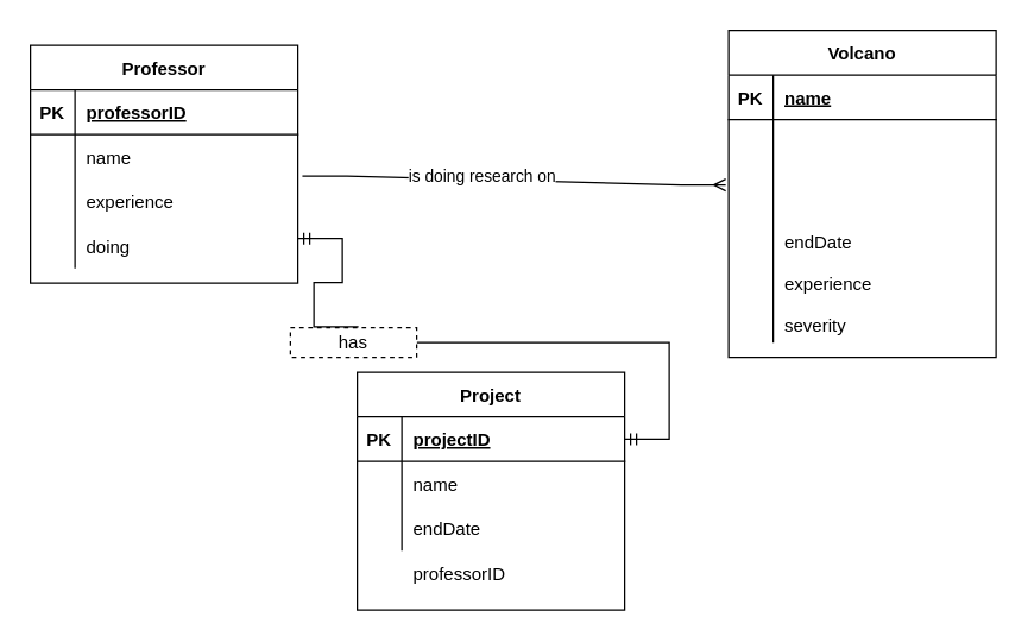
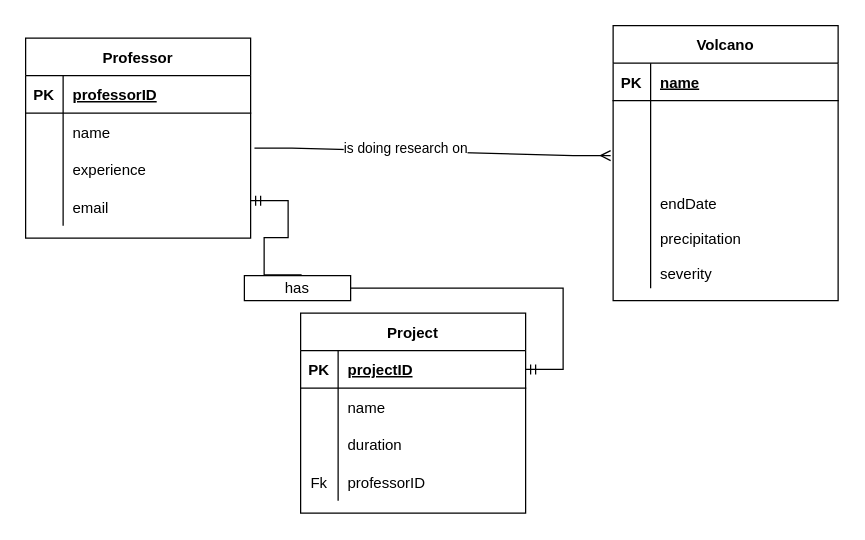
- <mxCell id="25" value="endDate&#10;&#10;experience&#10;&#10;severity" style="shape=partialRectangle;connectable=0;fillColor=none;top=0;left=0;bottom=0;right=0;align=left;spacingLeft=6;overflow=hidden;" parent="23" vertex="1"><mxGeometry x="30" width="150" height="80" as="geometry"><mxRectangle width="150" height="80" as="alternateBounds" /></mxGeometry></mxCell>
+ <mxCell id="25" value="endDate&#10;&#10;precipitation&#10;&#10;severity" style="shape=partialRectangle;connectable=0;fillColor=none;top=0;left=0;bottom=0;right=0;align=left;spacingLeft=6;overflow=hidden;" parent="23" vertex="1"><mxGeometry x="30" width="150" height="80" as="geometry"><mxRectangle width="150" height="80" as="alternateBounds" /></mxGeometry></mxCell>
- <mxCell id="14" value="doing" style="shape=partialRectangle;connectable=0;fillColor=none;top=0;left=0;bottom=0;right=0;align=left;spacingLeft=6;overflow=hidden;" parent="12" vertex="1"><mxGeometry x="30" width="150" height="30" as="geometry"><mxRectangle width="150" height="30" as="alternateBounds" /></mxGeometry></mxCell>
+ <mxCell id="14" value="email" style="shape=partialRectangle;connectable=0;fillColor=none;top=0;left=0;bottom=0;right=0;align=left;spacingLeft=6;overflow=hidden;" parent="12" vertex="1"><mxGeometry x="30" width="150" height="30" as="geometry"><mxRectangle width="150" height="30" as="alternateBounds" /></mxGeometry></mxCell>
- <mxCell id="42" value="has" style="whiteSpace=wrap;html=1;dashed=1;" parent="1" vertex="1"><mxGeometry x="195" y="220" width="85" height="20" as="geometry" /></mxCell>
+ <mxCell id="42" value="has" style="whiteSpace=wrap;html=1;" parent="1" vertex="1"><mxGeometry x="195" y="220" width="85" height="20" as="geometry" /></mxCell>
- <mxCell id="35" value="endDate" style="shape=partialRectangle;connectable=0;fillColor=none;top=0;left=0;bottom=0;right=0;align=left;spacingLeft=6;overflow=hidden;" parent="33" vertex="1"><mxGeometry x="30" width="150" height="30" as="geometry"><mxRectangle width="150" height="30" as="alternateBounds" /></mxGeometry></mxCell>
+ <mxCell id="35" value="duration" style="shape=partialRectangle;connectable=0;fillColor=none;top=0;left=0;bottom=0;right=0;align=left;spacingLeft=6;overflow=hidden;" parent="33" vertex="1"><mxGeometry x="30" width="150" height="30" as="geometry"><mxRectangle width="150" height="30" as="alternateBounds" /></mxGeometry></mxCell>
+ <mxCell id="37" value="Fk" style="shape=partialRectangle;connectable=0;fillColor=none;top=0;left=0;bottom=0;right=0;editable=1;overflow=hidden;" parent="36" vertex="1"><mxGeometry width="30" height="30" as="geometry"><mxRectangle width="30" height="30" as="alternateBounds" /></mxGeometry></mxCell>
